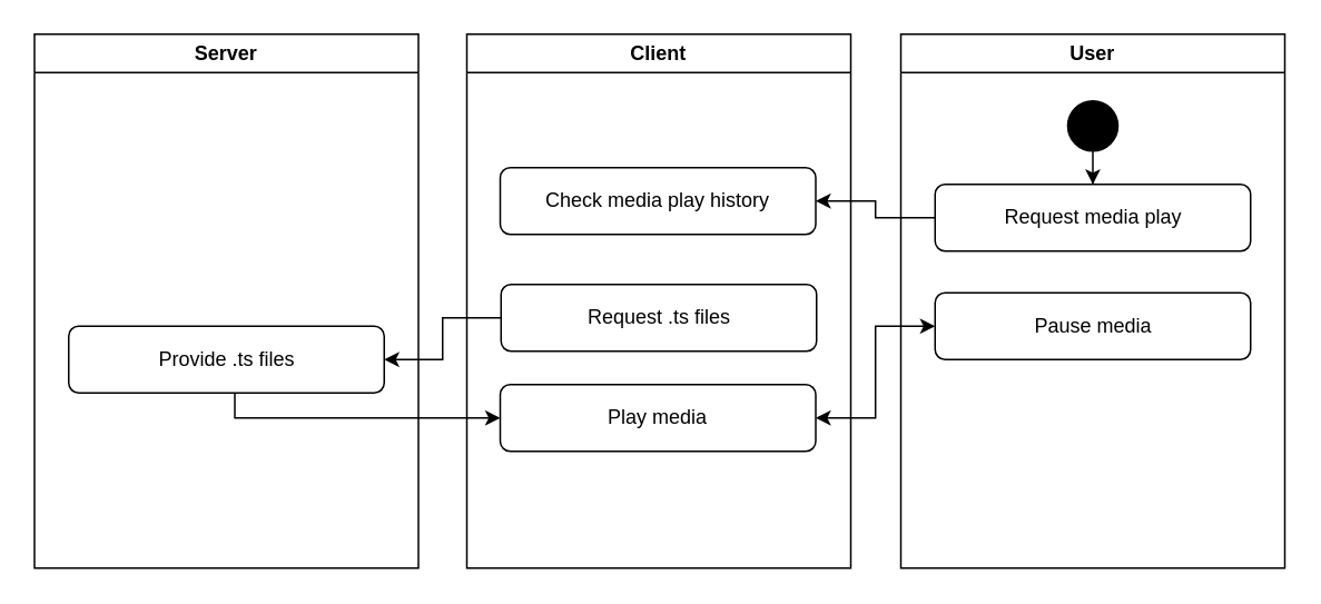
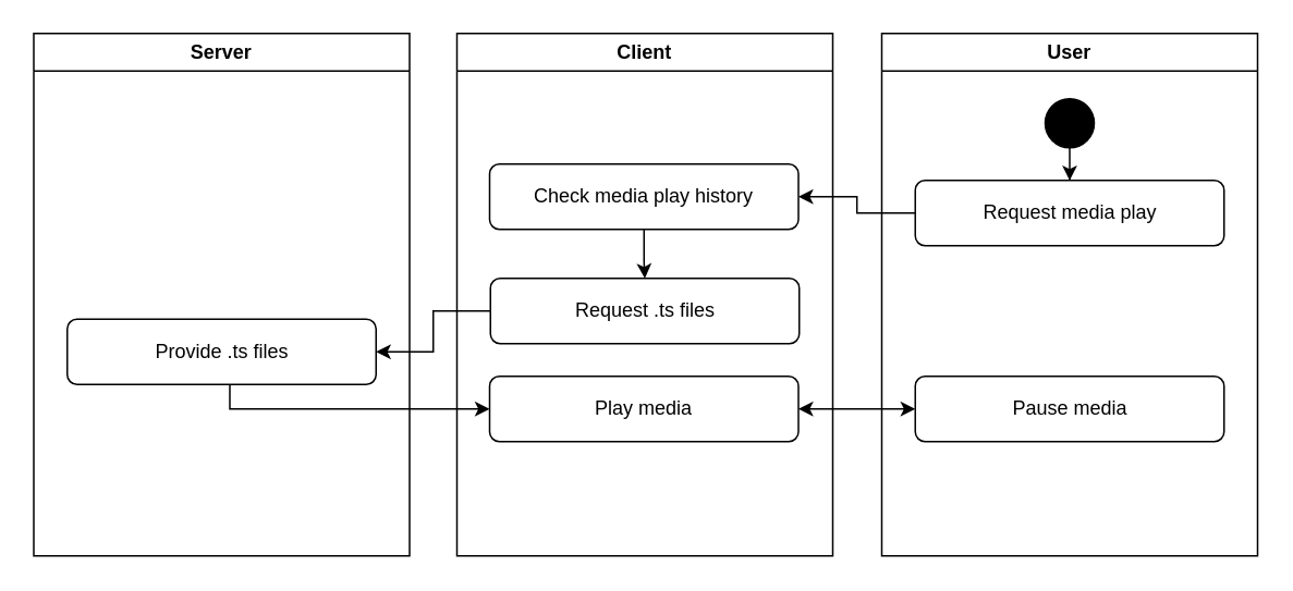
+ <mxCell id="3" value="" style="edgeStyle=orthogonalEdgeStyle;rounded=0;orthogonalLoop=1;jettySize=auto;html=1;" edge="1" parent="2" source="4" target="5"><mxGeometry relative="1" as="geometry" /></mxCell>
- <mxCell id="11" value="Pause media" style="rounded=1;whiteSpace=wrap;html=1;" vertex="1" parent="7"><mxGeometry x="20.5" y="155" width="189" height="40" as="geometry" /></mxCell>
+ <mxCell id="11" value="Pause media" style="rounded=1;whiteSpace=wrap;html=1;" vertex="1" parent="7"><mxGeometry x="20.5" y="210" width="189" height="40" as="geometry" /></mxCell>
